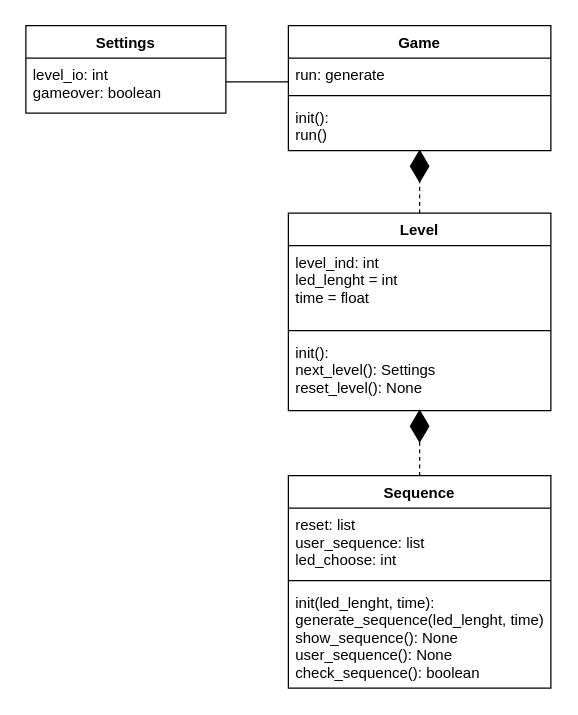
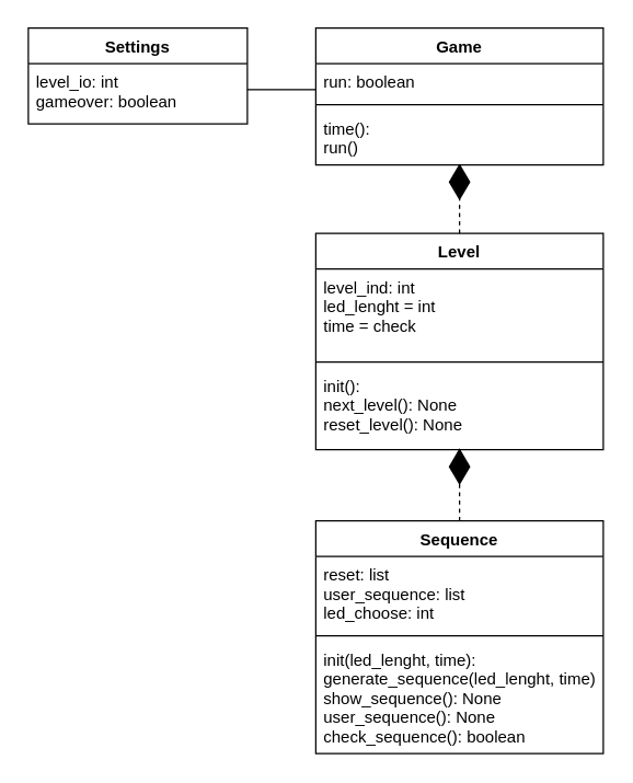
- <mxCell id="5" value="run: generate" style="text;strokeColor=none;fillColor=none;align=left;verticalAlign=top;spacingLeft=4;spacingRight=4;overflow=hidden;rotatable=0;points=[[0,0.5],[1,0.5]];portConstraint=eastwest;" parent="4" vertex="1"><mxGeometry y="26" width="210" height="26" as="geometry" /></mxCell>
+ <mxCell id="5" value="run: boolean" style="text;strokeColor=none;fillColor=none;align=left;verticalAlign=top;spacingLeft=4;spacingRight=4;overflow=hidden;rotatable=0;points=[[0,0.5],[1,0.5]];portConstraint=eastwest;" parent="4" vertex="1"><mxGeometry y="26" width="210" height="26" as="geometry" /></mxCell>
- <mxCell id="7" value="init():&#10;run()&#10;" style="text;strokeColor=none;fillColor=none;align=left;verticalAlign=top;spacingLeft=4;spacingRight=4;overflow=hidden;rotatable=0;points=[[0,0.5],[1,0.5]];portConstraint=eastwest;" parent="4" vertex="1"><mxGeometry y="60" width="210" height="40" as="geometry" /></mxCell>
+ <mxCell id="7" value="time():&#10;run()&#10;" style="text;strokeColor=none;fillColor=none;align=left;verticalAlign=top;spacingLeft=4;spacingRight=4;overflow=hidden;rotatable=0;points=[[0,0.5],[1,0.5]];portConstraint=eastwest;" parent="4" vertex="1"><mxGeometry y="60" width="210" height="40" as="geometry" /></mxCell>
- <mxCell id="13" value="level_ind: int&#10;led_lenght = int&#10;time = float" style="text;strokeColor=none;fillColor=none;align=left;verticalAlign=top;spacingLeft=4;spacingRight=4;overflow=hidden;rotatable=0;points=[[0,0.5],[1,0.5]];portConstraint=eastwest;" parent="12" vertex="1"><mxGeometry y="26" width="210" height="64" as="geometry" /></mxCell>
+ <mxCell id="13" value="level_ind: int&#10;led_lenght = int&#10;time = check" style="text;strokeColor=none;fillColor=none;align=left;verticalAlign=top;spacingLeft=4;spacingRight=4;overflow=hidden;rotatable=0;points=[[0,0.5],[1,0.5]];portConstraint=eastwest;" parent="12" vertex="1"><mxGeometry y="26" width="210" height="64" as="geometry" /></mxCell>
- <mxCell id="15" value="init():&#10;next_level(): Settings&#10;reset_level(): None" style="text;strokeColor=none;fillColor=none;align=left;verticalAlign=top;spacingLeft=4;spacingRight=4;overflow=hidden;rotatable=0;points=[[0,0.5],[1,0.5]];portConstraint=eastwest;" parent="12" vertex="1"><mxGeometry y="98" width="210" height="60" as="geometry" /></mxCell>
+ <mxCell id="15" value="init():&#10;next_level(): None&#10;reset_level(): None" style="text;strokeColor=none;fillColor=none;align=left;verticalAlign=top;spacingLeft=4;spacingRight=4;overflow=hidden;rotatable=0;points=[[0,0.5],[1,0.5]];portConstraint=eastwest;" parent="12" vertex="1"><mxGeometry y="98" width="210" height="60" as="geometry" /></mxCell>
